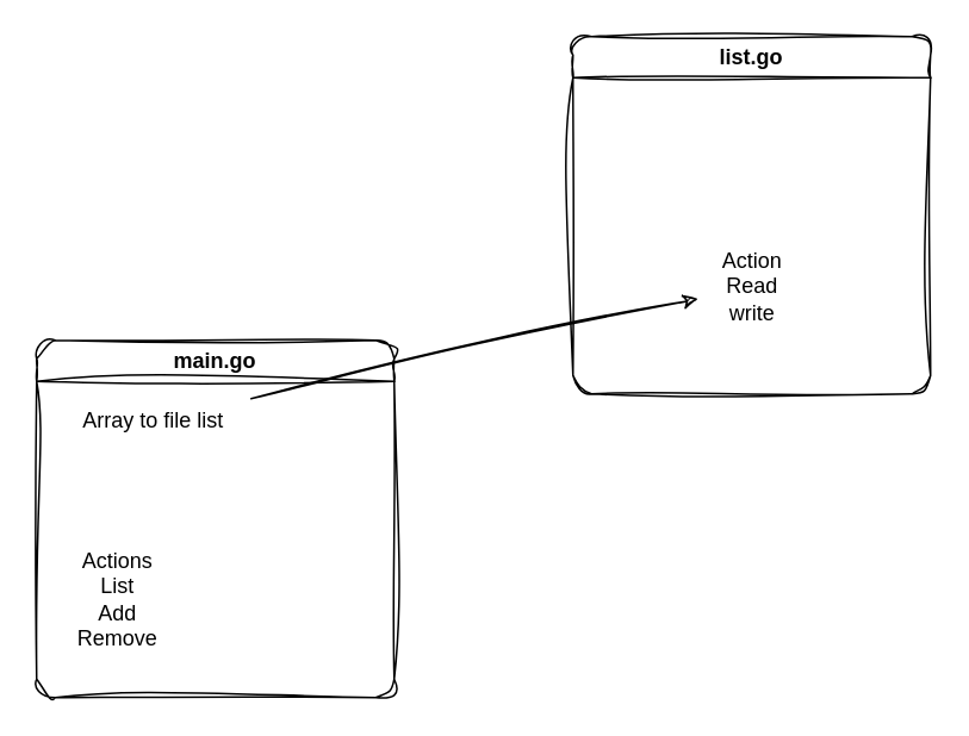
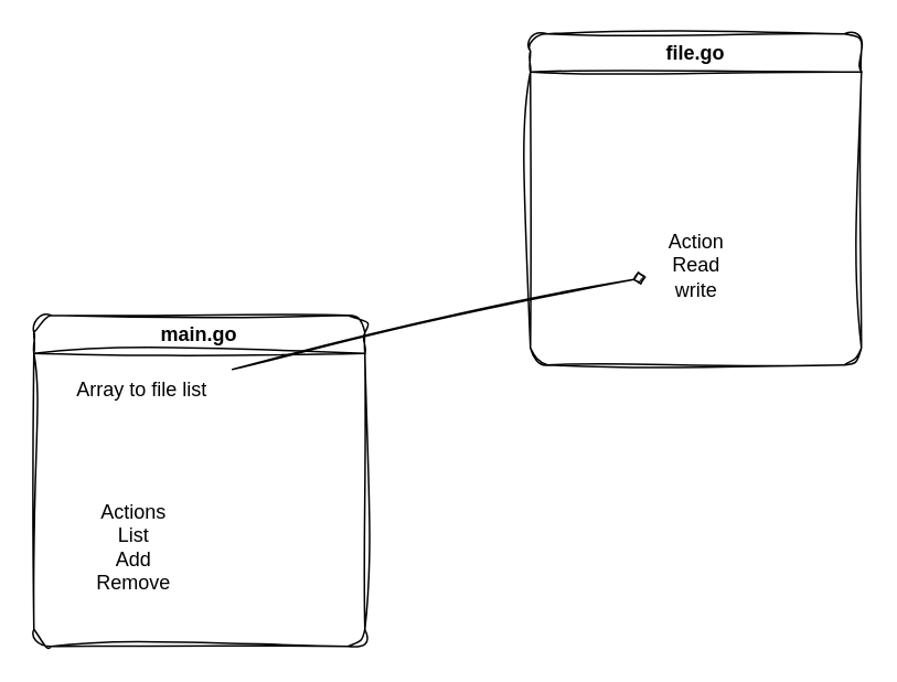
- <mxCell id="5" value="list.go" style="swimlane;whiteSpace=wrap;html=1;rounded=1;sketch=1;curveFitting=1;jiggle=2;" vertex="1" parent="1"><mxGeometry x="320" y="20" width="200" height="200" as="geometry" /></mxCell>
+ <mxCell id="5" value="file.go" style="swimlane;whiteSpace=wrap;html=1;rounded=1;sketch=1;curveFitting=1;jiggle=2;" vertex="1" parent="1"><mxGeometry x="320" y="20" width="200" height="200" as="geometry" /></mxCell>
- <mxCell id="7" style="edgeStyle=none;html=1;rounded=1;sketch=1;curveFitting=1;jiggle=2;" edge="1" parent="1" source="4" target="6"><mxGeometry relative="1" as="geometry" /></mxCell>
+ <mxCell id="7" style="edgeStyle=none;html=1;rounded=1;sketch=1;curveFitting=1;jiggle=2;endArrow=diamond;" edge="1" parent="1" source="4" target="6"><mxGeometry relative="1" as="geometry" /></mxCell>
- <mxCell id="3" value="Actions&lt;br&gt;List&lt;br&gt;Add&lt;br&gt;Remove&lt;br&gt;" style="text;html=1;align=center;verticalAlign=middle;resizable=0;points=[];autosize=1;strokeColor=none;fillColor=none;rounded=1;sketch=1;curveFitting=1;jiggle=2;" vertex="1" parent="2"><mxGeometry x="10" y="110" width="70" height="70" as="geometry" /></mxCell>
+ <mxCell id="3" value="Actions&lt;br&gt;List&lt;br&gt;Add&lt;br&gt;Remove&lt;br&gt;" style="text;html=1;align=center;verticalAlign=middle;resizable=0;points=[];autosize=1;strokeColor=none;fillColor=none;rounded=1;sketch=1;curveFitting=1;jiggle=2;" vertex="1" parent="2"><mxGeometry x="25" y="105" width="70" height="70" as="geometry" /></mxCell>
